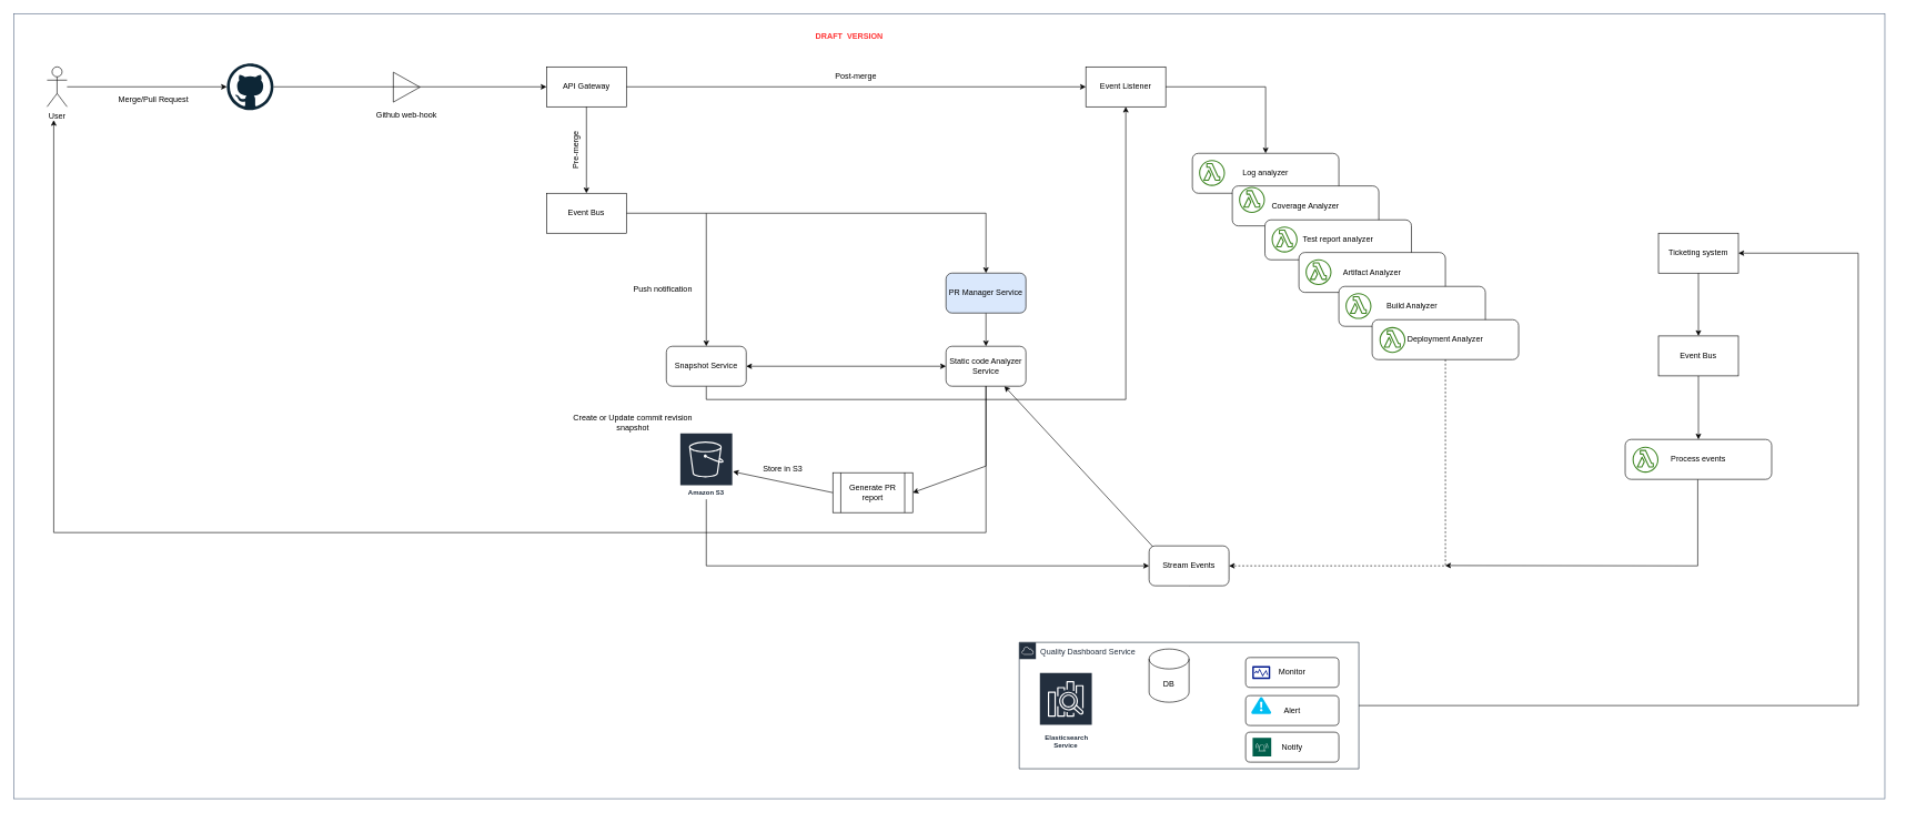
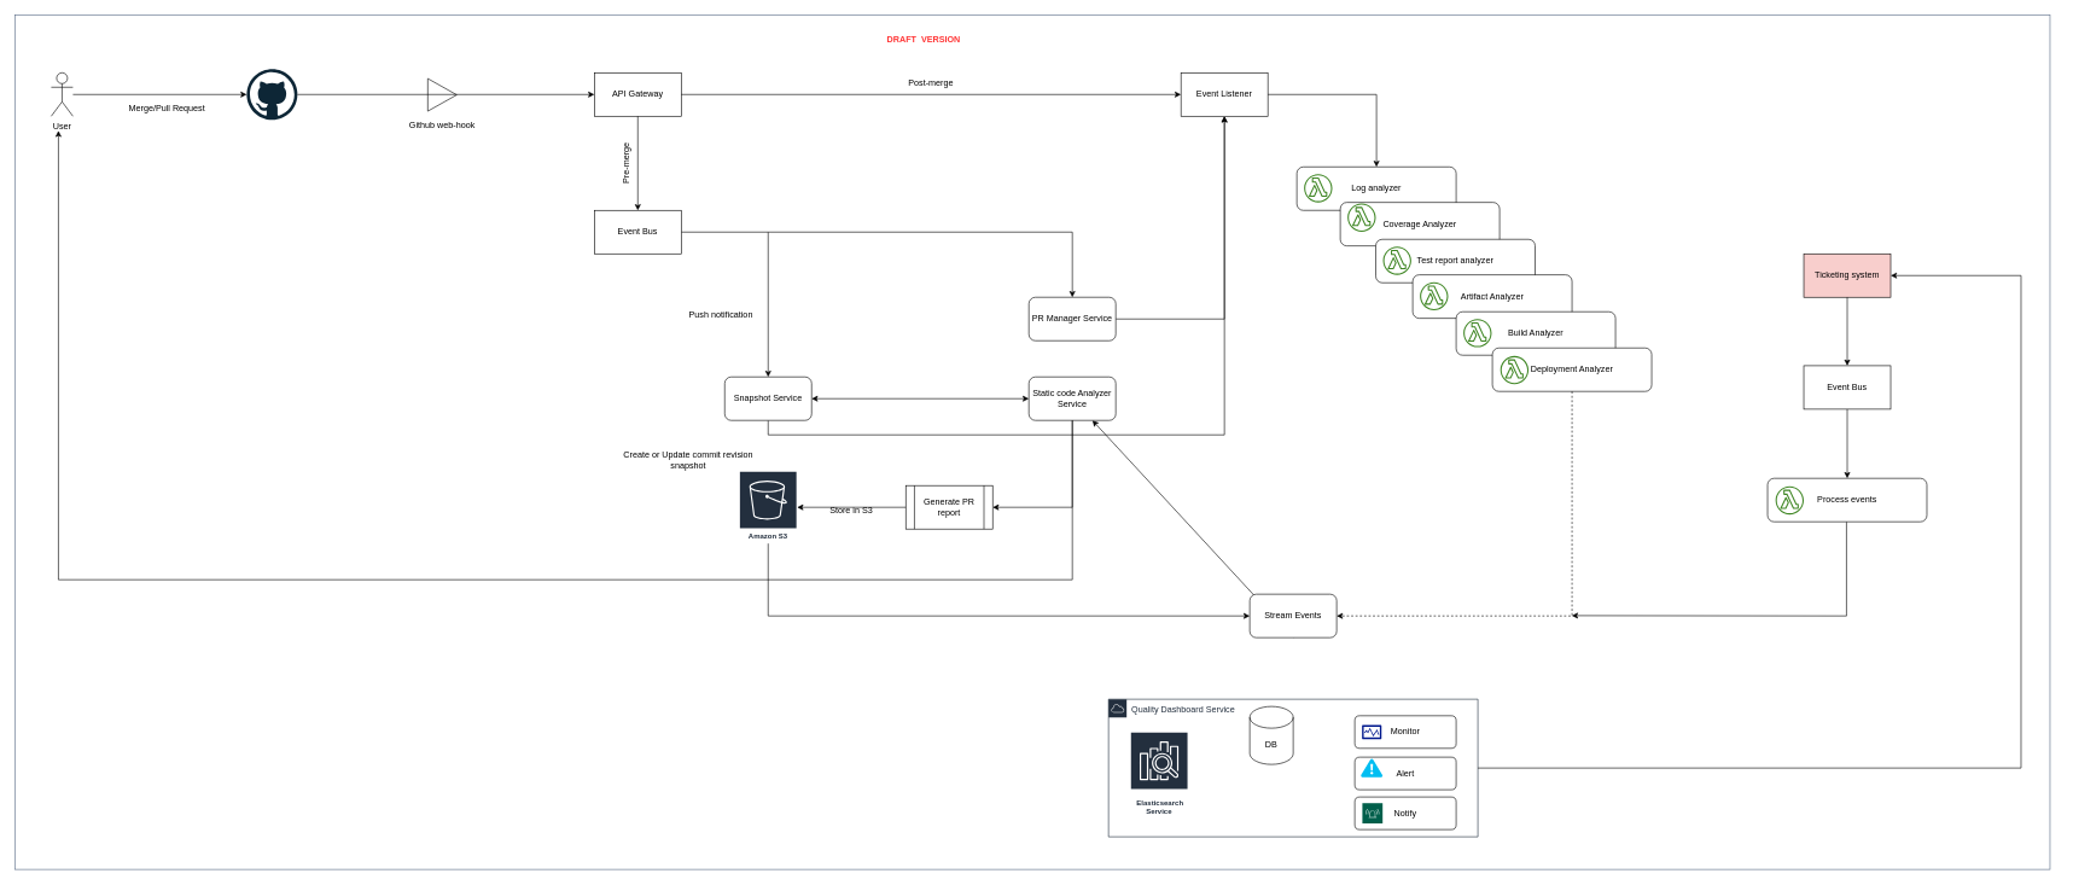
- <mxCell id="68" value="Ticketing system" style="rounded=0;whiteSpace=wrap;html=1;" parent="1" vertex="1"><mxGeometry x="2490" y="350" width="120" height="60" as="geometry" /></mxCell>
+ <mxCell id="68" value="Ticketing system" style="rounded=0;whiteSpace=wrap;html=1;fillColor=#f8cecc;" parent="1" vertex="1"><mxGeometry x="2490" y="350" width="120" height="60" as="geometry" /></mxCell>
- <mxCell id="43" value="PR Manager Service" style="rounded=1;whiteSpace=wrap;html=1;fillColor=#dae8fc;" parent="1" vertex="1"><mxGeometry x="1420" y="410" width="120" height="60" as="geometry" /></mxCell>
+ <mxCell id="43" value="PR Manager Service" style="rounded=1;whiteSpace=wrap;html=1;" parent="1" vertex="1"><mxGeometry x="1420" y="410" width="120" height="60" as="geometry" /></mxCell>
- <mxCell id="42" value="" style="edgeStyle=orthogonalEdgeStyle;rounded=0;orthogonalLoop=1;jettySize=auto;html=1;" parent="1" source="43" target="39" edge="1"><mxGeometry relative="1" as="geometry" /></mxCell>
+ <mxCell id="42" value="" style="edgeStyle=orthogonalEdgeStyle;rounded=0;orthogonalLoop=1;jettySize=auto;html=1;" parent="1" source="43" target="47" edge="1"><mxGeometry relative="1" as="geometry" /></mxCell>
- <mxCell id="41" value="Generate PR report" style="shape=process;whiteSpace=wrap;html=1;backgroundOutline=1;" parent="1" vertex="1"><mxGeometry x="1250" y="710" width="120" height="60" as="geometry" /></mxCell>
+ <mxCell id="41" value="Generate PR report" style="shape=process;whiteSpace=wrap;html=1;backgroundOutline=1;" parent="1" vertex="1"><mxGeometry x="1250" y="670" width="120" height="60" as="geometry" /></mxCell>
